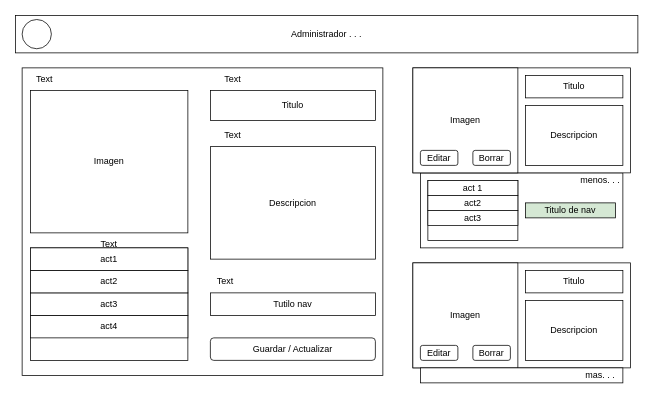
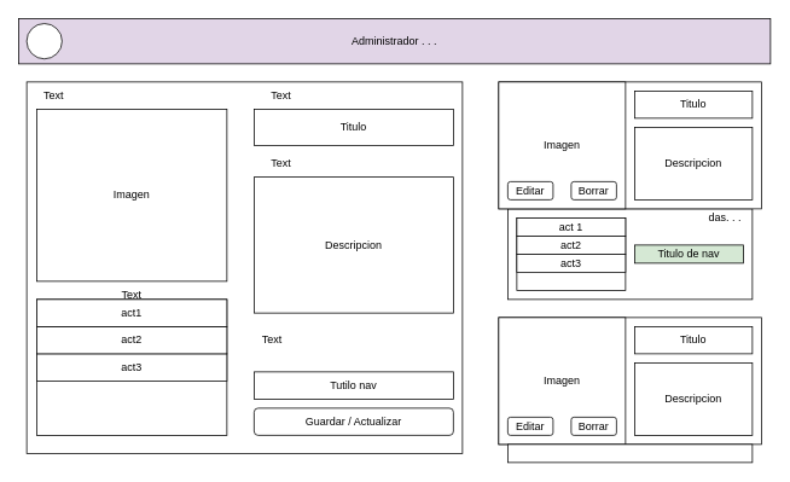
- <mxCell id="41" value="Administrador . . ." style="rounded=0;whiteSpace=wrap;html=1;" vertex="1" parent="1"><mxGeometry y="20" width="830" height="50" as="geometry" x="20" /></mxCell>
+ <mxCell id="41" value="Administrador . . ." style="rounded=0;whiteSpace=wrap;html=1;fillColor=#e1d5e7;" vertex="1" parent="1"><mxGeometry y="20" width="830" height="50" as="geometry" x="20" /></mxCell>
- <mxCell id="14" value="menos. . ." style="text;html=1;strokeColor=none;fillColor=none;align=center;verticalAlign=middle;whiteSpace=wrap;rounded=0;" vertex="1" parent="1"><mxGeometry x="770" y="230" width="60" height="20" as="geometry" /></mxCell>
+ <mxCell id="14" value="das. . ." style="text;html=1;strokeColor=none;fillColor=none;align=center;verticalAlign=middle;whiteSpace=wrap;rounded=0;" vertex="1" parent="1"><mxGeometry x="770" y="230" width="60" height="20" as="geometry" /></mxCell>
- <mxCell id="6" value="Tutilo nav" style="rounded=0;whiteSpace=wrap;html=1;" vertex="1" parent="1"><mxGeometry x="280" y="390" width="220" height="30" as="geometry" /></mxCell>
+ <mxCell id="6" value="Tutilo nav" style="rounded=0;whiteSpace=wrap;html=1;" vertex="1" parent="1"><mxGeometry x="280" y="410" width="220" height="30" as="geometry" /></mxCell>
- <mxCell id="32" value="act4" style="rounded=0;whiteSpace=wrap;html=1;" vertex="1" parent="1"><mxGeometry x="40" y="420" width="210" height="30" as="geometry" /></mxCell>
- <mxCell id="30" value="mas. . ." style="text;html=1;strokeColor=none;fillColor=none;align=center;verticalAlign=middle;whiteSpace=wrap;rounded=0;" vertex="1" parent="1"><mxGeometry x="770" y="490" width="60" height="20" as="geometry" /></mxCell>
